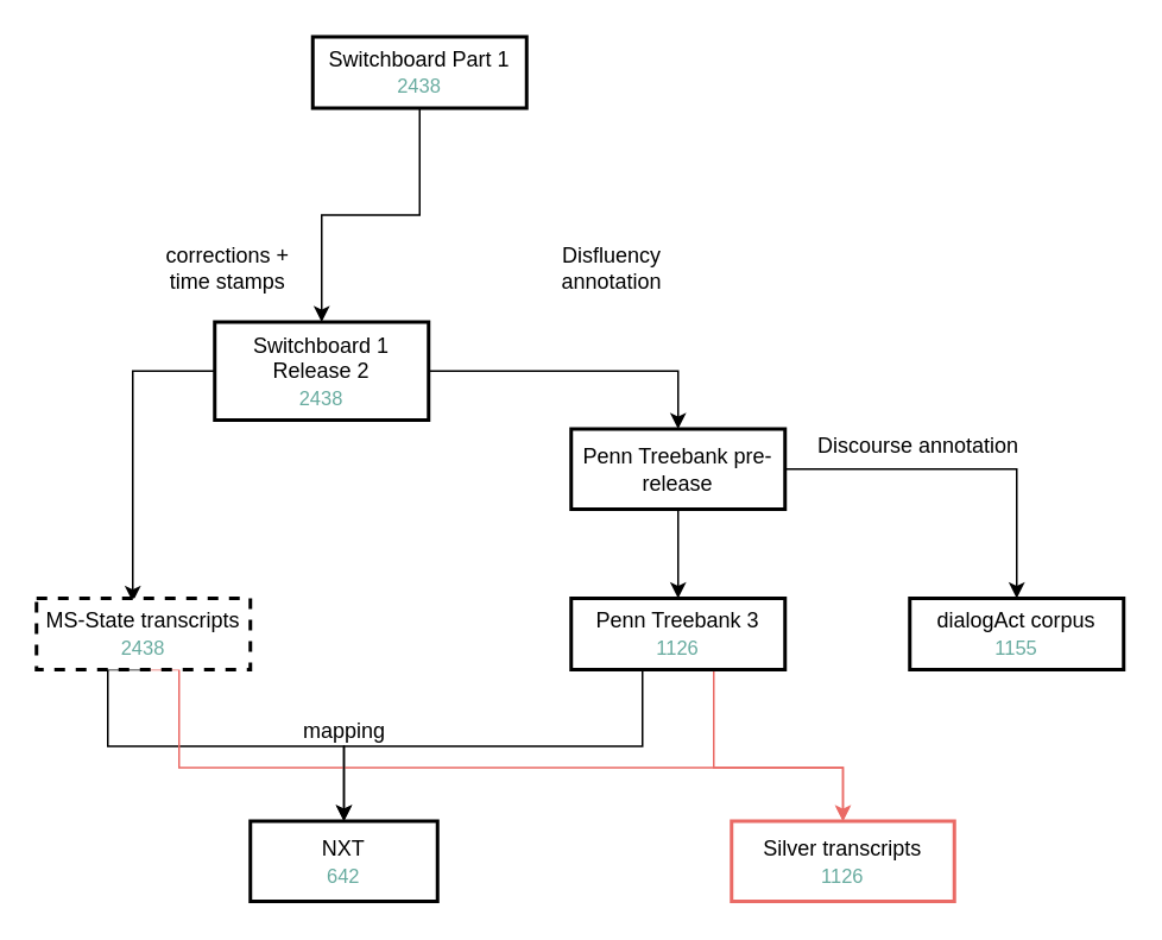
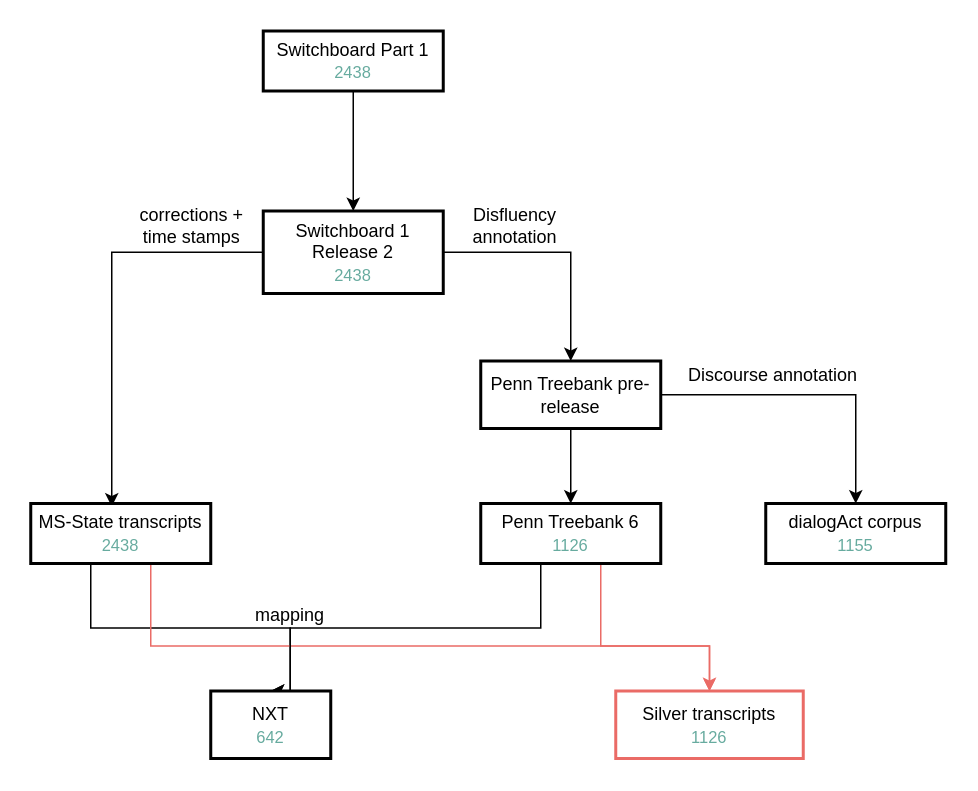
- <mxCell id="6" value="&lt;div&gt;Switchboard 1 Release 2&lt;/div&gt;&lt;div&gt;&lt;font style=&quot;font-size: 11px&quot; color=&quot;#67AB9F&quot;&gt;2438&lt;/font&gt;&lt;/div&gt;" style="rounded=0;whiteSpace=wrap;html=1;strokeWidth=2;" parent="1" vertex="1"><mxGeometry x="120" y="180" width="120" height="55" as="geometry" /></mxCell>
+ <mxCell id="6" value="&lt;div&gt;Switchboard 1 Release 2&lt;/div&gt;&lt;div&gt;&lt;font style=&quot;font-size: 11px&quot; color=&quot;#67AB9F&quot;&gt;2438&lt;/font&gt;&lt;/div&gt;" style="rounded=0;whiteSpace=wrap;html=1;strokeWidth=2;" parent="1" vertex="1"><mxGeometry x="175" y="140" width="120" height="55" as="geometry" /></mxCell>
- <mxCell id="9" value="&lt;div&gt;MS-State transcripts&lt;/div&gt;&lt;div&gt;&lt;div&gt;&lt;font style=&quot;font-size: 11px&quot; color=&quot;#67AB9F&quot;&gt;2438&lt;/font&gt;&lt;/div&gt;&lt;/div&gt;" style="rounded=0;whiteSpace=wrap;html=1;strokeWidth=2;dashed=1;" parent="1" vertex="1"><mxGeometry x="20" y="335" width="120" height="40" as="geometry" /></mxCell>
+ <mxCell id="9" value="&lt;div&gt;MS-State transcripts&lt;/div&gt;&lt;div&gt;&lt;div&gt;&lt;font style=&quot;font-size: 11px&quot; color=&quot;#67AB9F&quot;&gt;2438&lt;/font&gt;&lt;/div&gt;&lt;/div&gt;" style="rounded=0;whiteSpace=wrap;html=1;strokeWidth=2;" parent="1" vertex="1"><mxGeometry x="20" y="335" width="120" height="40" as="geometry" /></mxCell>
- <mxCell id="15" value="&lt;div&gt;Penn Treebank 3&lt;/div&gt;&lt;font style=&quot;font-size: 11px&quot; color=&quot;#67AB9F&quot;&gt;1126&lt;/font&gt;" style="rounded=0;whiteSpace=wrap;html=1;strokeWidth=2;" parent="1" vertex="1"><mxGeometry x="320" y="335" width="120" height="40" as="geometry" /></mxCell>
+ <mxCell id="15" value="&lt;div&gt;Penn Treebank 6&lt;/div&gt;&lt;font style=&quot;font-size: 11px&quot; color=&quot;#67AB9F&quot;&gt;1126&lt;/font&gt;" style="rounded=0;whiteSpace=wrap;html=1;strokeWidth=2;" parent="1" vertex="1"><mxGeometry x="320" y="335" width="120" height="40" as="geometry" /></mxCell>
- <mxCell id="17" value="&lt;div&gt;NXT&lt;/div&gt;&lt;div&gt;&lt;font style=&quot;font-size: 11px&quot; color=&quot;#67AB9F&quot;&gt;642&lt;/font&gt;&lt;/div&gt;&lt;font color=&quot;#67AB9F&quot;&gt;&lt;/font&gt;" style="rounded=0;whiteSpace=wrap;html=1;strokeWidth=2;" parent="1" vertex="1"><mxGeometry x="140" y="460" width="105" height="45" as="geometry" /></mxCell>
+ <mxCell id="17" value="&lt;div&gt;NXT&lt;/div&gt;&lt;div&gt;&lt;font style=&quot;font-size: 11px&quot; color=&quot;#67AB9F&quot;&gt;642&lt;/font&gt;&lt;/div&gt;&lt;font color=&quot;#67AB9F&quot;&gt;&lt;/font&gt;" style="rounded=0;whiteSpace=wrap;html=1;strokeWidth=2;" parent="1" vertex="1"><mxGeometry x="140" y="460" width="80" height="45" as="geometry" /></mxCell>
